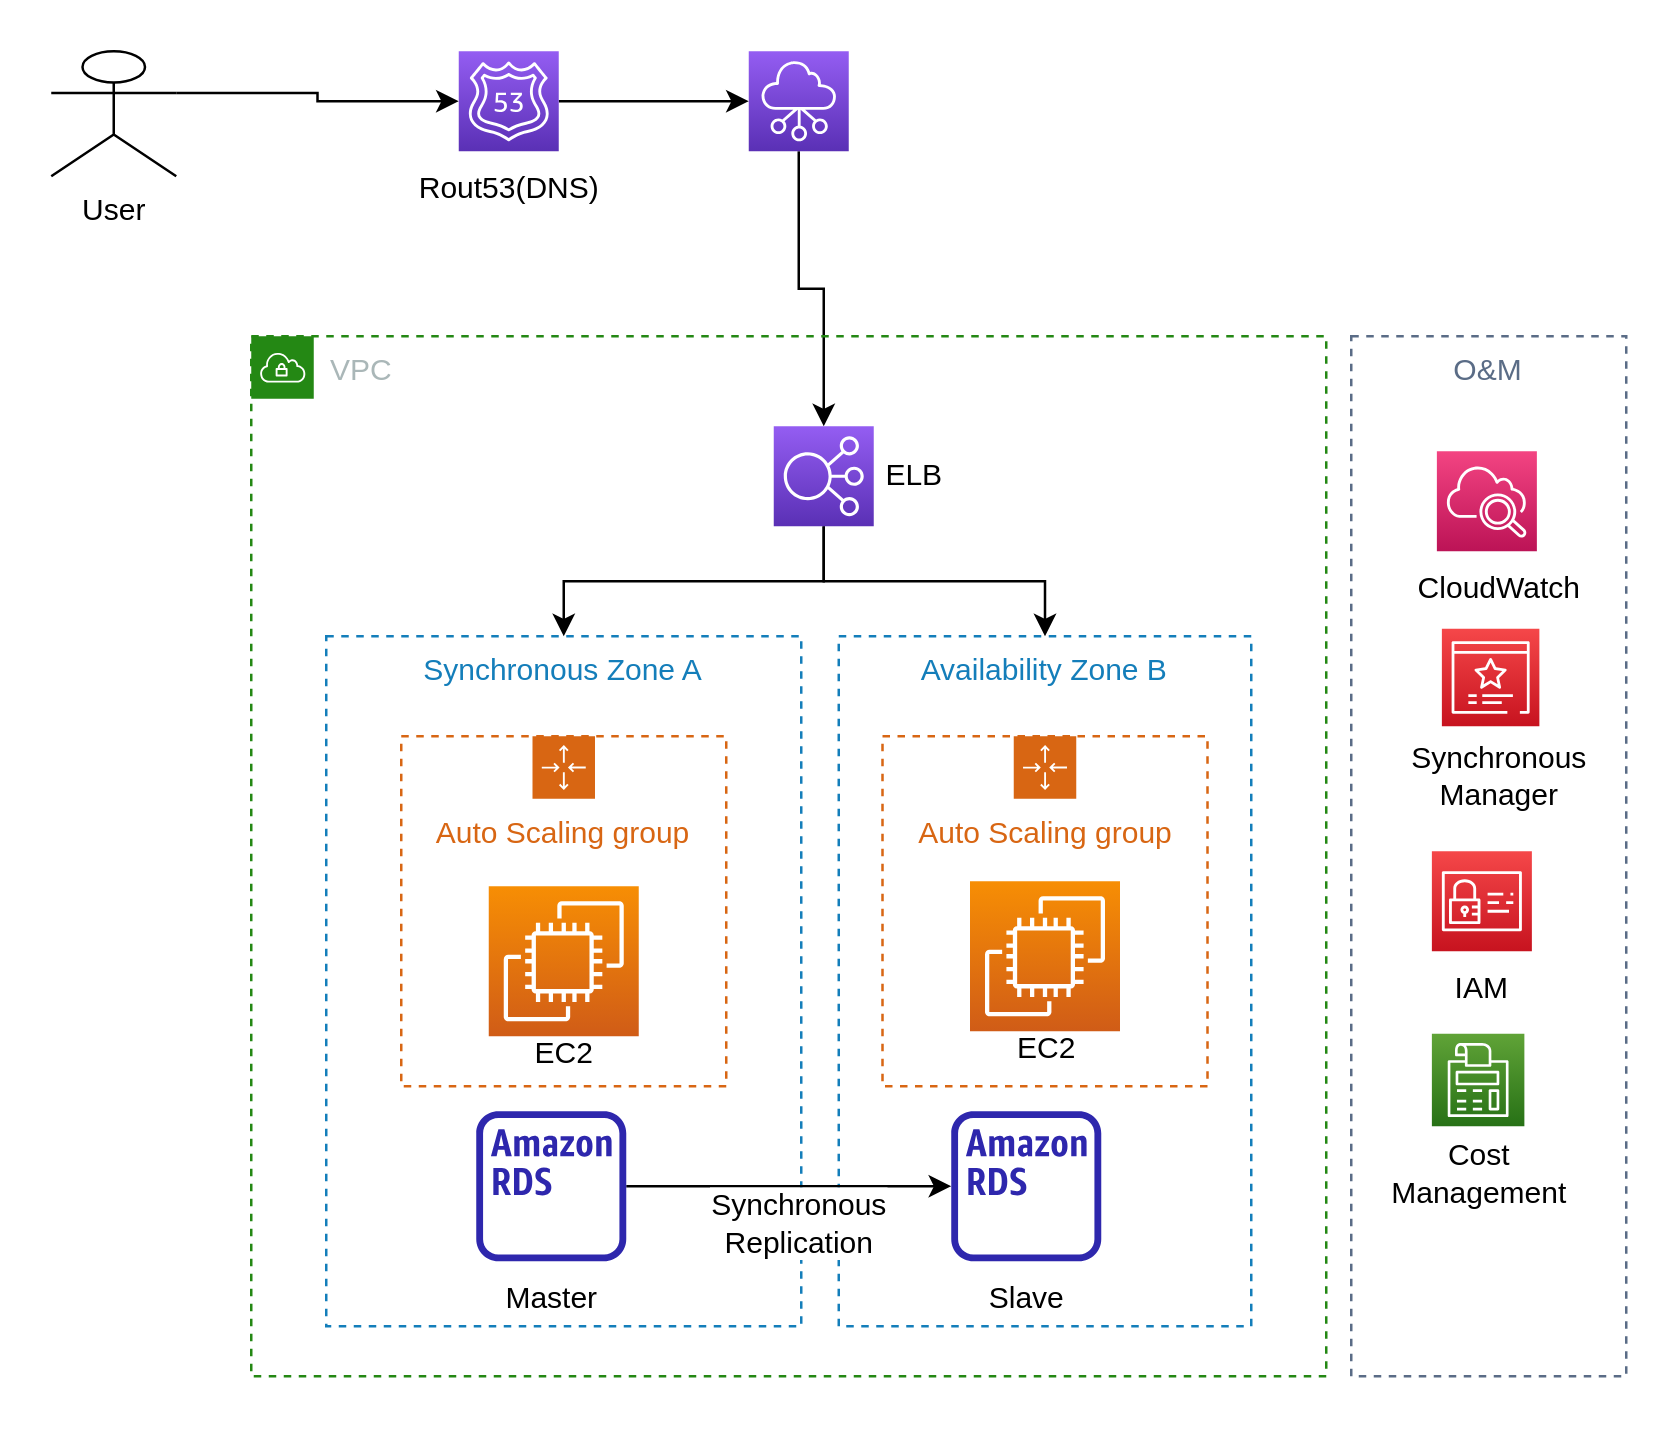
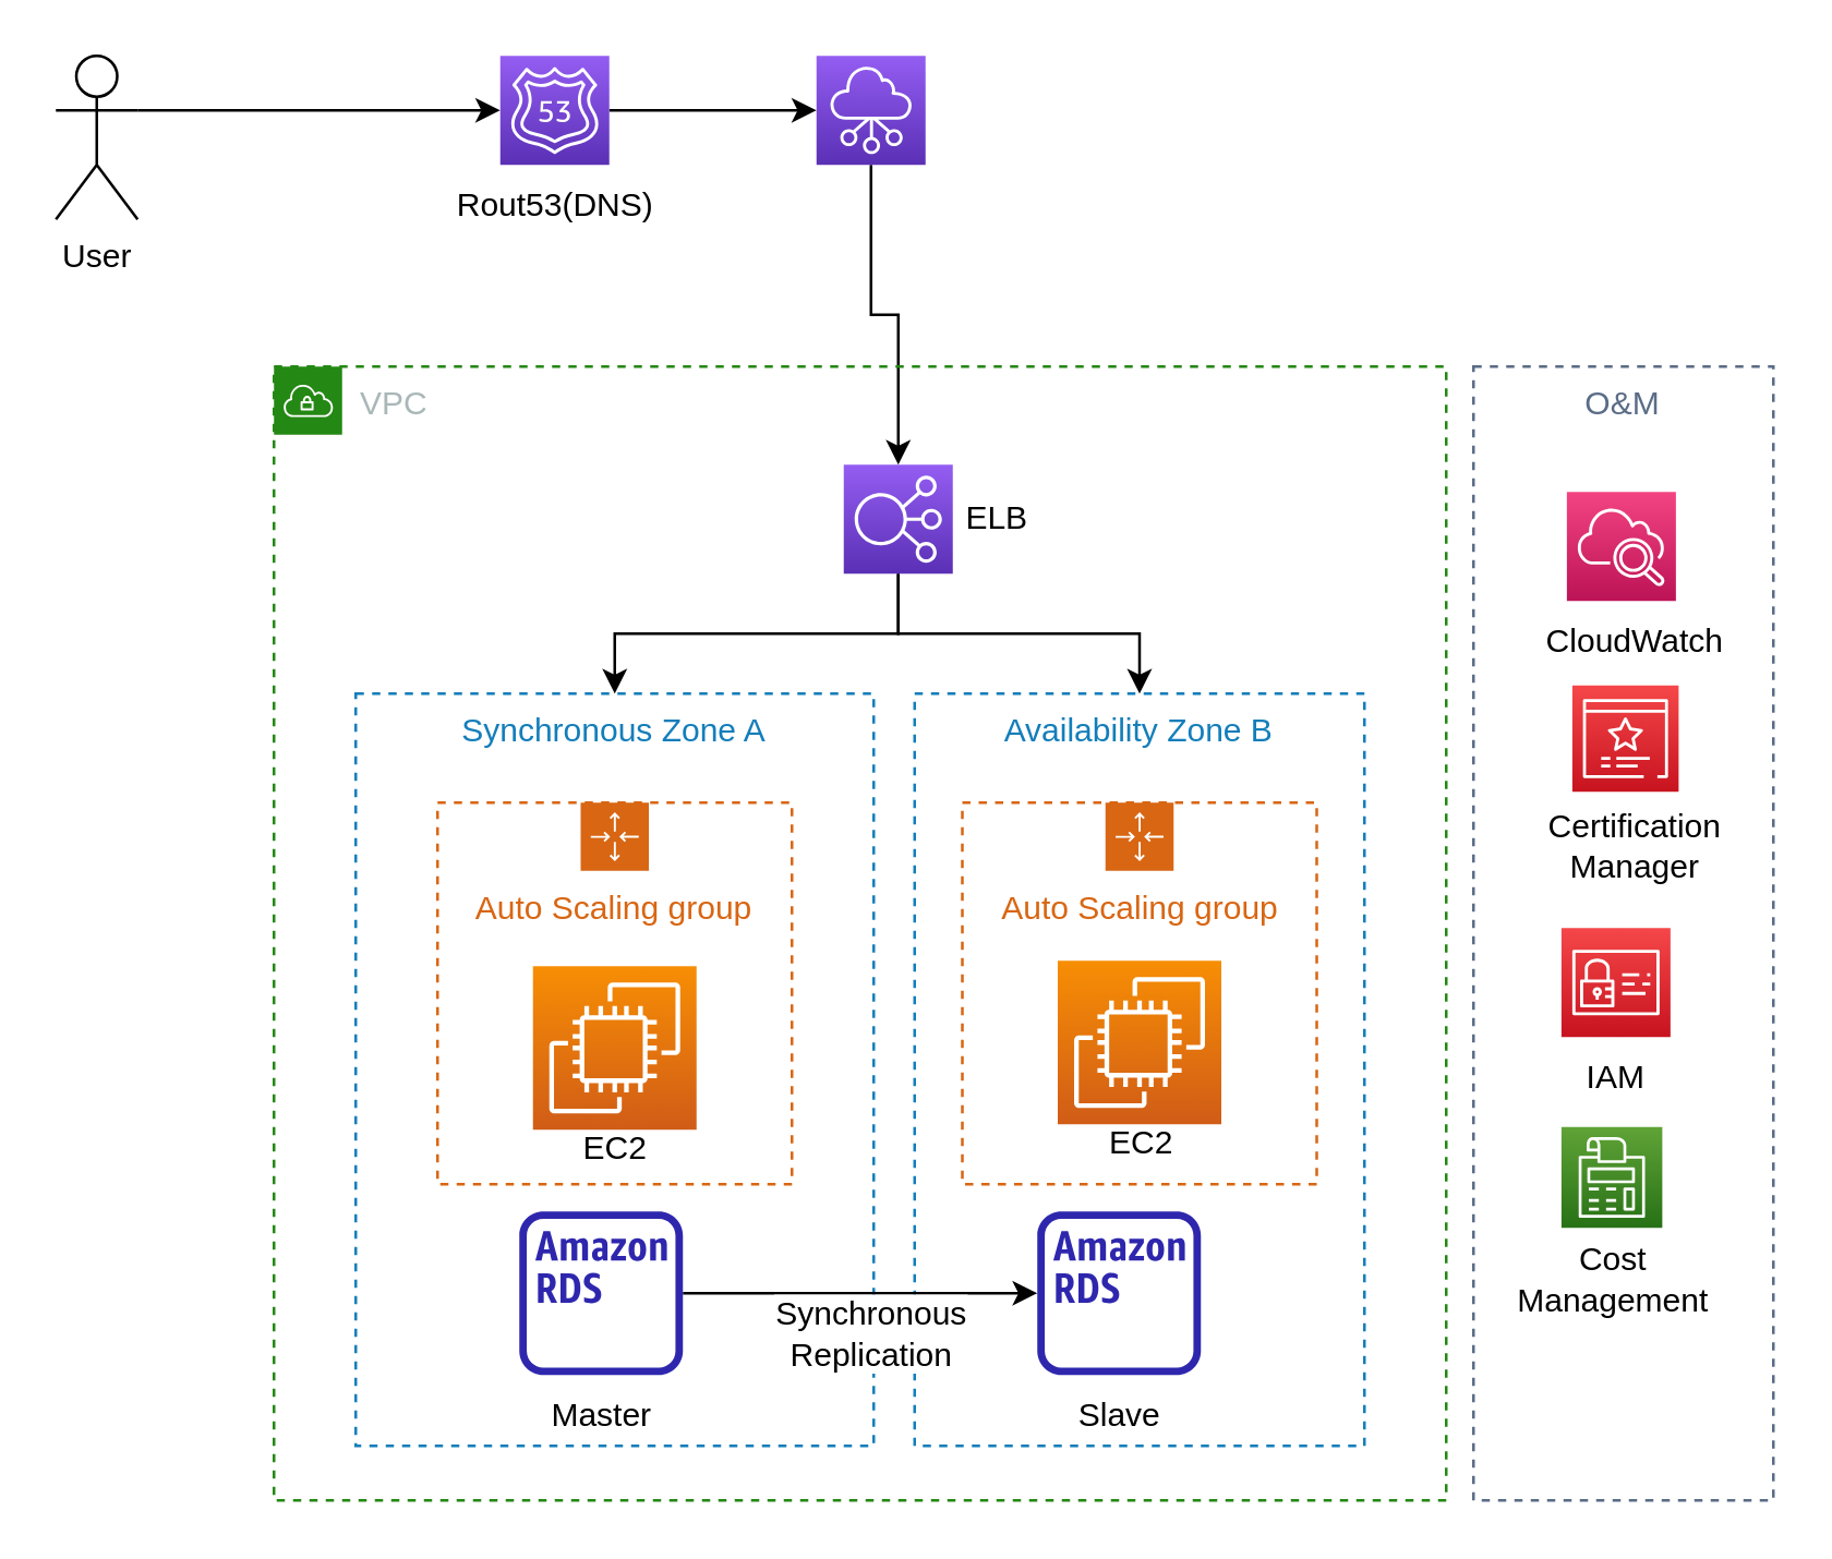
- <mxCell id="18" value="User" style="shape=umlActor;verticalLabelPosition=bottom;verticalAlign=top;html=1;" parent="1" vertex="1"><mxGeometry x="20" y="20" width="50" height="50" as="geometry" /></mxCell>
+ <mxCell id="18" value="User" style="shape=umlActor;verticalLabelPosition=bottom;verticalAlign=top;html=1;" parent="1" vertex="1"><mxGeometry x="20" y="20" width="30" height="60" as="geometry" /></mxCell>
- <mxCell id="32" value="Synchronous &lt;br&gt;Manager" style="text;html=1;resizable=0;autosize=1;align=center;verticalAlign=middle;points=[];fillColor=none;strokeColor=none;rounded=0;" parent="1" vertex="1"><mxGeometry x="554.25" y="290" width="90" height="40" as="geometry" /></mxCell>
+ <mxCell id="32" value="Certification &lt;br&gt;Manager" style="text;html=1;resizable=0;autosize=1;align=center;verticalAlign=middle;points=[];fillColor=none;strokeColor=none;rounded=0;" parent="1" vertex="1"><mxGeometry x="554.25" y="290" width="90" height="40" as="geometry" /></mxCell>
